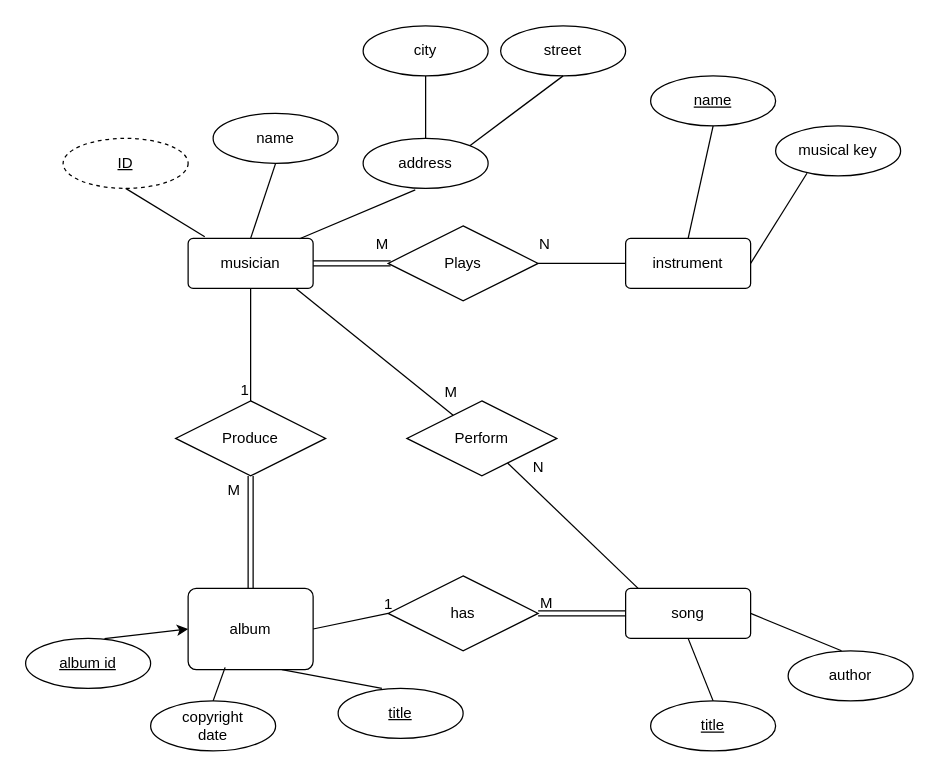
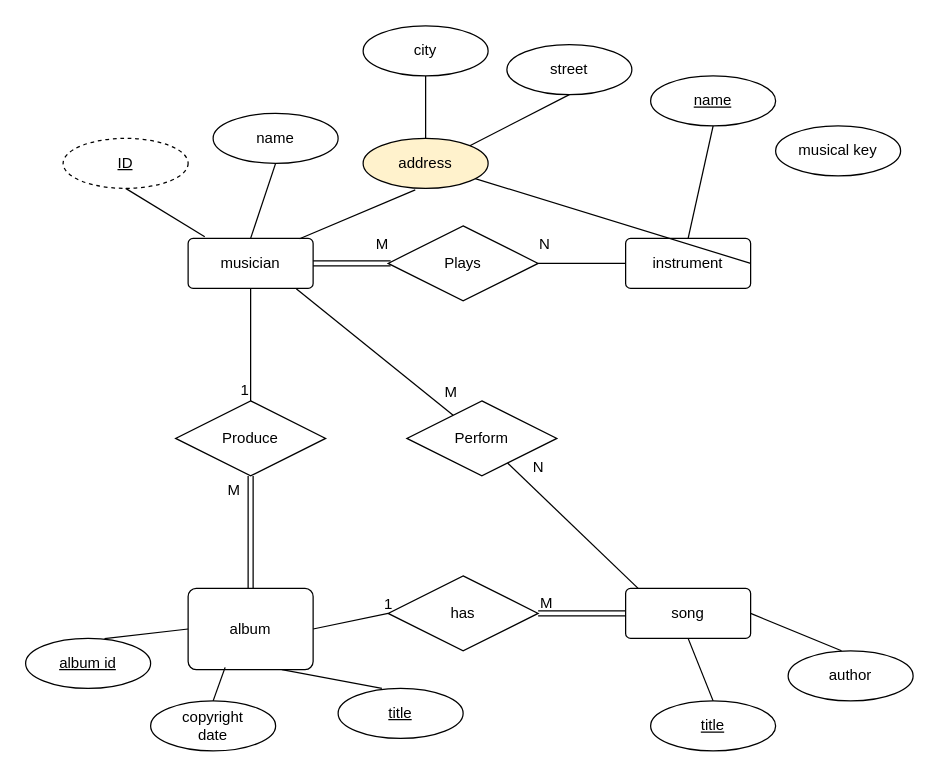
- <mxCell id="13" value="street" style="ellipse;whiteSpace=wrap;html=1;align=center;" vertex="1" parent="1"><mxGeometry x="400" y="20" width="100" height="40" as="geometry" /></mxCell>
+ <mxCell id="13" value="street" style="ellipse;whiteSpace=wrap;html=1;align=center;" vertex="1" parent="1"><mxGeometry x="405" y="35" width="100" height="40" as="geometry" /></mxCell>
- <mxCell id="10" value="address" style="ellipse;whiteSpace=wrap;html=1;align=center;" vertex="1" parent="1"><mxGeometry x="290" y="110" width="100" height="40" as="geometry" /></mxCell>
+ <mxCell id="10" value="address" style="ellipse;whiteSpace=wrap;html=1;align=center;fillColor=#fff2cc;" vertex="1" parent="1"><mxGeometry x="290" y="110" width="100" height="40" as="geometry" /></mxCell>
- <mxCell id="33" value="" style="endArrow=none;html=1;rounded=0;exitX=1;exitY=0.5;exitDx=0;exitDy=0;entryX=0.251;entryY=0.947;entryDx=0;entryDy=0;entryPerimeter=0;" edge="1" parent="1" source="3" target="32"><mxGeometry relative="1" as="geometry"><mxPoint x="630" y="220" as="sourcePoint" /><mxPoint x="790" y="220" as="targetPoint" /></mxGeometry></mxCell>
+ <mxCell id="33" value="" style="endArrow=none;html=1;rounded=0;exitX=1;exitY=0.5;exitDx=0;exitDy=0;" edge="1" parent="1" source="3" target="10"><mxGeometry relative="1" as="geometry"><mxPoint x="630" y="220" as="sourcePoint" /><mxPoint x="790" y="220" as="targetPoint" /></mxGeometry></mxCell>
- <mxCell id="43" value="" style="endArrow=classic;html=1;rounded=0;entryX=0;entryY=0.5;entryDx=0;entryDy=0;exitX=0.631;exitY=0.007;exitDx=0;exitDy=0;exitPerimeter=0;" edge="1" parent="1" source="42" target="4"><mxGeometry relative="1" as="geometry"><mxPoint x="-20" y="420" as="sourcePoint" /><mxPoint x="140" y="420" as="targetPoint" /></mxGeometry></mxCell>
+ <mxCell id="43" value="" style="endArrow=none;html=1;rounded=0;entryX=0;entryY=0.5;entryDx=0;entryDy=0;exitX=0.631;exitY=0.007;exitDx=0;exitDy=0;exitPerimeter=0;" edge="1" parent="1" source="42" target="4"><mxGeometry relative="1" as="geometry"><mxPoint x="-20" y="420" as="sourcePoint" /><mxPoint x="140" y="420" as="targetPoint" /></mxGeometry></mxCell>
